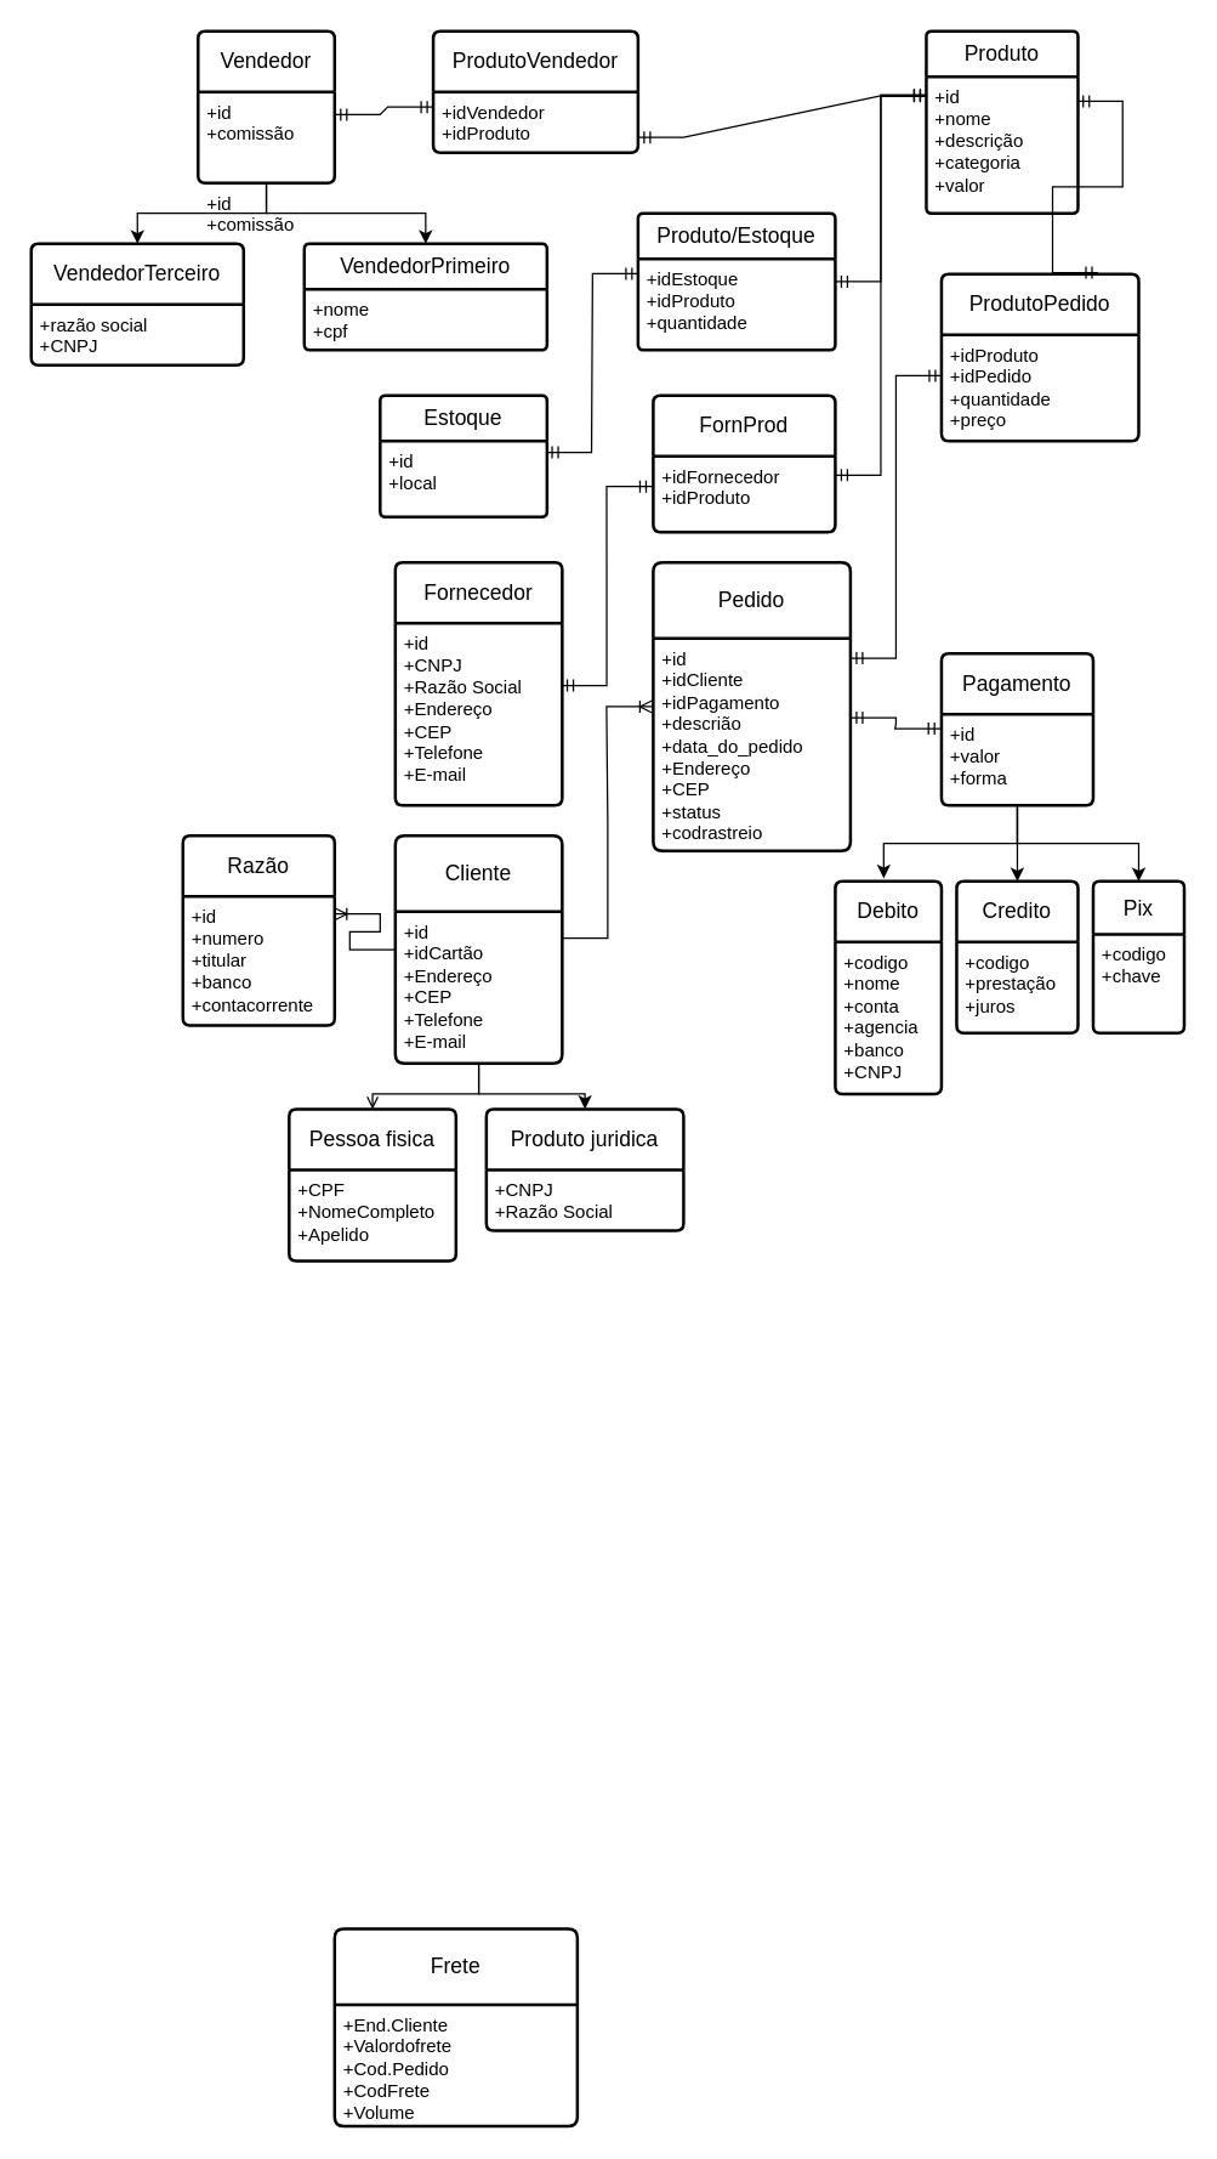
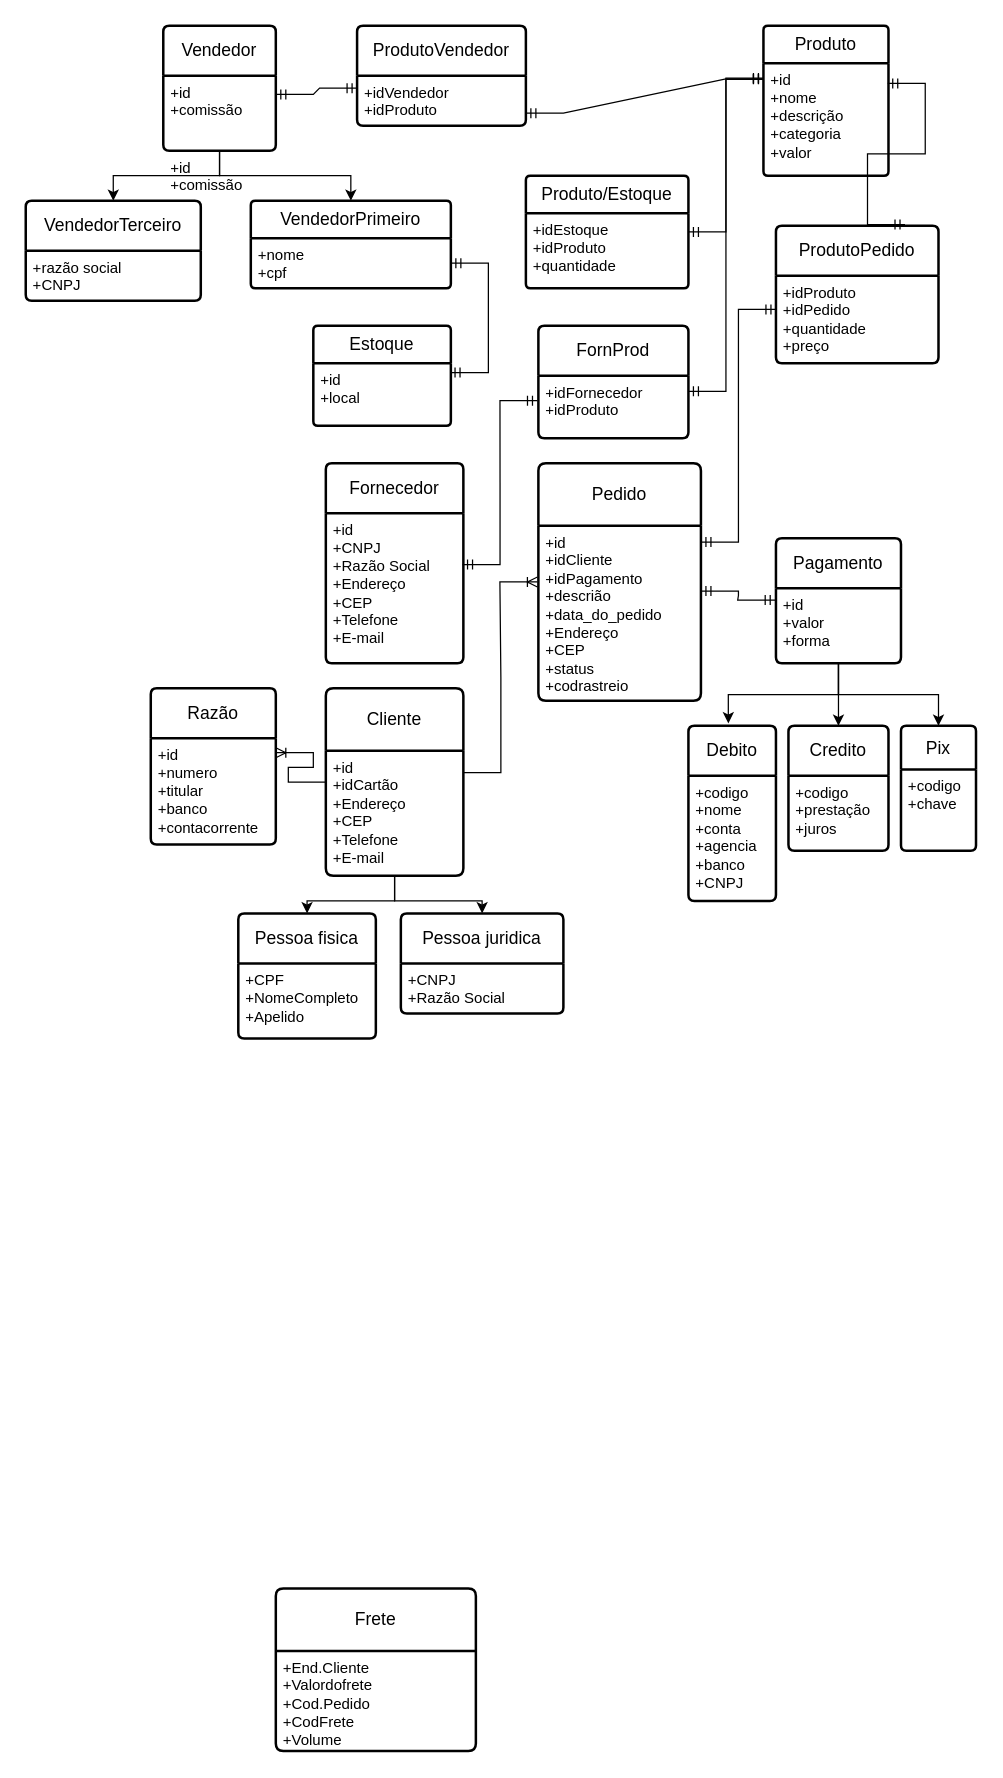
- <mxCell id="28" value="" style="edgeStyle=entityRelationEdgeStyle;fontSize=12;html=1;endArrow=ERmandOne;startArrow=ERmandOne;rounded=0;entryX=0;entryY=0.163;entryDx=0;entryDy=0;entryPerimeter=0;exitX=0.994;exitY=0.15;exitDx=0;exitDy=0;exitPerimeter=0;" parent="1" source="22" target="27" edge="1"><mxGeometry width="100" height="100" relative="1" as="geometry"><mxPoint x="280" y="90" as="sourcePoint" /><mxPoint x="380" y="-10" as="targetPoint" /></mxGeometry></mxCell>
+ <mxCell id="28" value="" style="edgeStyle=entityRelationEdgeStyle;fontSize=12;html=1;endArrow=ERmandOne;startArrow=ERmandOne;rounded=0;exitX=0.994;exitY=0.15;exitDx=0;exitDy=0;exitPerimeter=0;" parent="1" source="22" target="39" edge="1"><mxGeometry width="100" height="100" relative="1" as="geometry"><mxPoint x="280" y="90" as="sourcePoint" /><mxPoint x="380" y="-10" as="targetPoint" /></mxGeometry></mxCell>
- <mxCell id="11" style="edgeStyle=orthogonalEdgeStyle;rounded=0;orthogonalLoop=1;jettySize=auto;html=1;entryX=0.5;entryY=0;entryDx=0;entryDy=0;endArrow=open;" parent="1" source="12" target="14" edge="1"><mxGeometry relative="1" as="geometry" /></mxCell>
+ <mxCell id="11" style="edgeStyle=orthogonalEdgeStyle;rounded=0;orthogonalLoop=1;jettySize=auto;html=1;entryX=0.5;entryY=0;entryDx=0;entryDy=0;" parent="1" source="12" target="14" edge="1"><mxGeometry relative="1" as="geometry" /></mxCell>
- <mxCell id="16" value="Produto juridica" style="swimlane;childLayout=stackLayout;horizontal=1;startSize=40;horizontalStack=0;rounded=1;fontSize=14;fontStyle=0;strokeWidth=2;resizeParent=0;resizeLast=1;shadow=0;dashed=0;align=center;arcSize=4;whiteSpace=wrap;html=1;" parent="1" vertex="1"><mxGeometry x="320" y="730" width="130" height="80" as="geometry" /></mxCell>
+ <mxCell id="16" value="Pessoa juridica" style="swimlane;childLayout=stackLayout;horizontal=1;startSize=40;horizontalStack=0;rounded=1;fontSize=14;fontStyle=0;strokeWidth=2;resizeParent=0;resizeLast=1;shadow=0;dashed=0;align=center;arcSize=4;whiteSpace=wrap;html=1;" parent="1" vertex="1"><mxGeometry x="320" y="730" width="130" height="80" as="geometry" /></mxCell>
